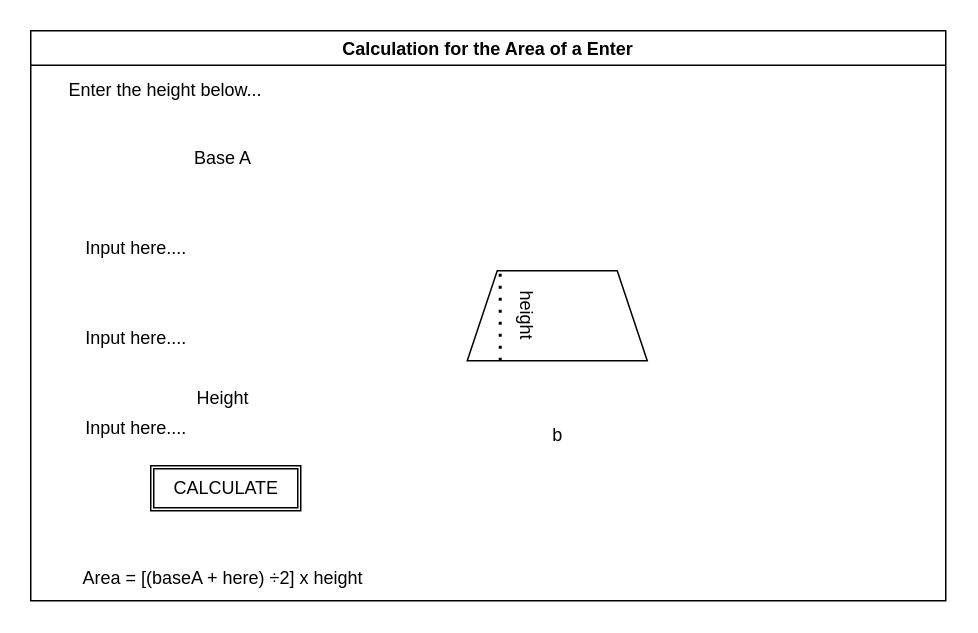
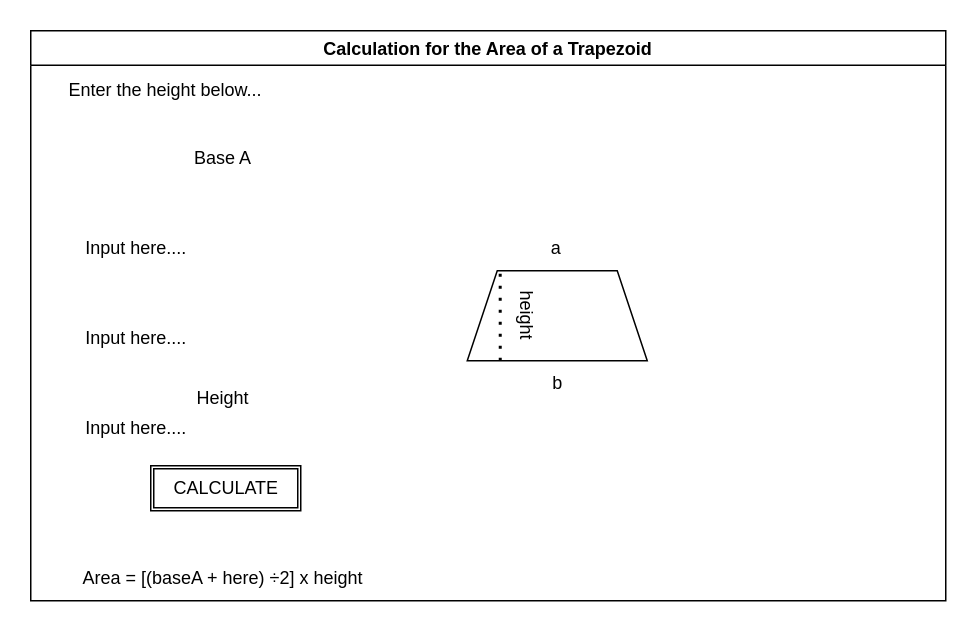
- <mxCell id="2" value="Calculation for the Area of a Enter" style="swimlane;" vertex="1" parent="1"><mxGeometry x="20" y="20" width="610" height="380" as="geometry" /></mxCell>
+ <mxCell id="2" value="Calculation for the Area of a Trapezoid" style="swimlane;" vertex="1" parent="1"><mxGeometry x="20" y="20" width="610" height="380" as="geometry" /></mxCell>
+ <mxCell id="12" value="a" style="text;html=1;strokeColor=none;fillColor=none;align=center;verticalAlign=middle;whiteSpace=wrap;overflow=hidden;" vertex="1" parent="2"><mxGeometry x="291" y="130" width="119" height="30" as="geometry" /></mxCell>
- <mxCell id="13" value="b" style="text;html=1;strokeColor=none;fillColor=none;align=center;verticalAlign=middle;whiteSpace=wrap;overflow=hidden;" vertex="1" parent="2"><mxGeometry x="291.5" y="255" width="119" height="30" as="geometry" /></mxCell>
+ <mxCell id="13" value="b" style="text;html=1;strokeColor=none;fillColor=none;align=center;verticalAlign=middle;whiteSpace=wrap;overflow=hidden;" vertex="1" parent="2"><mxGeometry x="291.5" y="220" width="119" height="30" as="geometry" /></mxCell>
